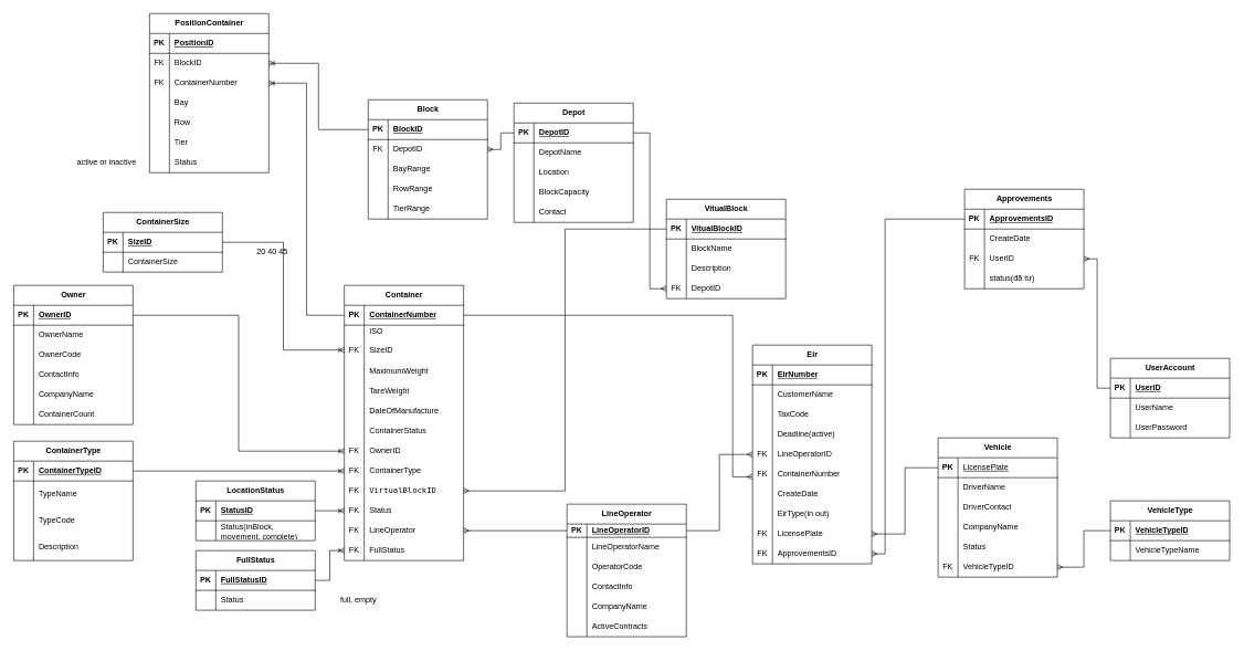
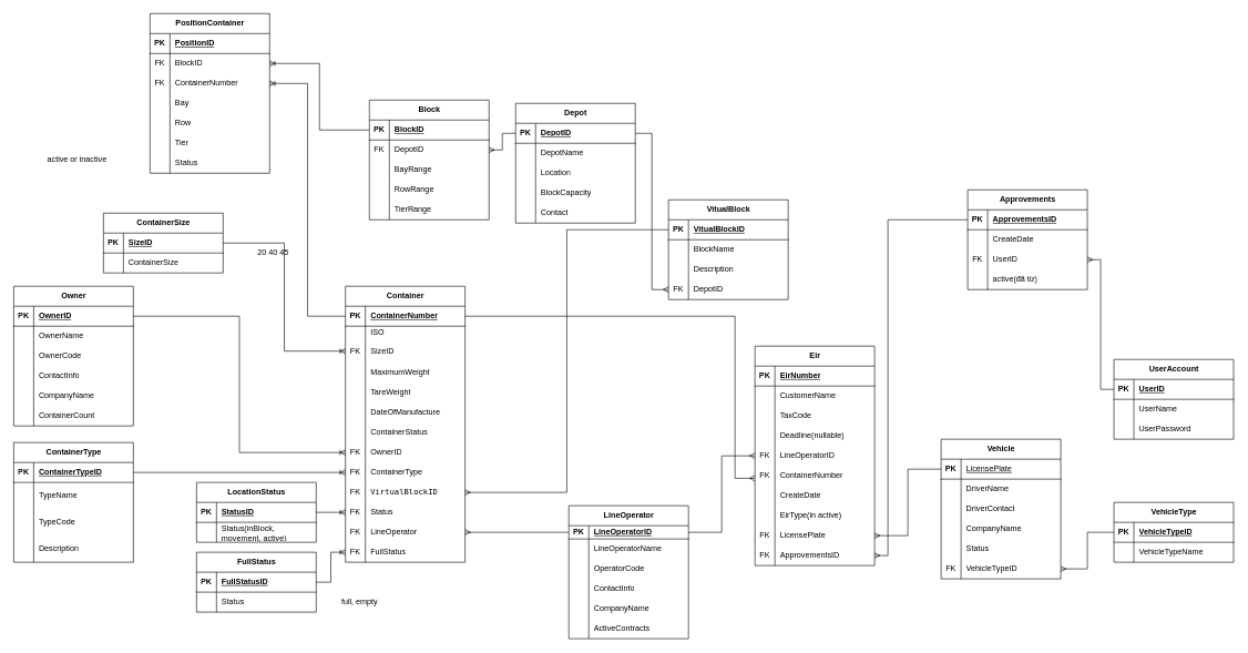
- <mxCell id="256" value="active or inactive" style="text;html=1;align=center;verticalAlign=middle;resizable=0;points=[];autosize=1;strokeColor=none;fillColor=none;" parent="1" vertex="1"><mxGeometry x="105" y="230" width="110" height="30" as="geometry" /></mxCell>
+ <mxCell id="256" value="active or inactive" style="text;html=1;align=center;verticalAlign=middle;resizable=0;points=[];autosize=1;strokeColor=none;fillColor=none;" parent="1" vertex="1"><mxGeometry x="60" y="225" width="110" height="30" as="geometry" /></mxCell>
- <mxCell id="55" value="status(đã từ)" style="shape=partialRectangle;connectable=0;fillColor=none;top=0;left=0;bottom=0;right=0;align=left;spacingLeft=6;overflow=hidden;whiteSpace=wrap;html=1;" parent="53" vertex="1"><mxGeometry x="30" width="150" height="30" as="geometry"><mxRectangle width="150" height="30" as="alternateBounds" /></mxGeometry></mxCell>
+ <mxCell id="55" value="active(đã từ)" style="shape=partialRectangle;connectable=0;fillColor=none;top=0;left=0;bottom=0;right=0;align=left;spacingLeft=6;overflow=hidden;whiteSpace=wrap;html=1;" parent="53" vertex="1"><mxGeometry x="30" width="150" height="30" as="geometry"><mxRectangle width="150" height="30" as="alternateBounds" /></mxGeometry></mxCell>
- <mxCell id="100" value="Deadline(active)" style="shape=partialRectangle;connectable=0;fillColor=none;top=0;left=0;bottom=0;right=0;align=left;spacingLeft=6;overflow=hidden;whiteSpace=wrap;html=1;" parent="98" vertex="1"><mxGeometry x="30" width="150" height="30" as="geometry"><mxRectangle width="150" height="30" as="alternateBounds" /></mxGeometry></mxCell>
+ <mxCell id="100" value="Deadline(nullable)" style="shape=partialRectangle;connectable=0;fillColor=none;top=0;left=0;bottom=0;right=0;align=left;spacingLeft=6;overflow=hidden;whiteSpace=wrap;html=1;" parent="98" vertex="1"><mxGeometry x="30" width="150" height="30" as="geometry"><mxRectangle width="150" height="30" as="alternateBounds" /></mxGeometry></mxCell>
- <mxCell id="112" value="EirType(in out)" style="shape=partialRectangle;connectable=0;fillColor=none;top=0;left=0;bottom=0;right=0;align=left;spacingLeft=6;overflow=hidden;whiteSpace=wrap;html=1;" parent="110" vertex="1"><mxGeometry x="30" width="150" height="30" as="geometry"><mxRectangle width="150" height="30" as="alternateBounds" /></mxGeometry></mxCell>
+ <mxCell id="112" value="EirType(in active)" style="shape=partialRectangle;connectable=0;fillColor=none;top=0;left=0;bottom=0;right=0;align=left;spacingLeft=6;overflow=hidden;whiteSpace=wrap;html=1;" parent="110" vertex="1"><mxGeometry x="30" width="150" height="30" as="geometry"><mxRectangle width="150" height="30" as="alternateBounds" /></mxGeometry></mxCell>
- <mxCell id="194" value="Status(inBlock, movement, complete)" style="shape=partialRectangle;connectable=0;fillColor=none;top=0;left=0;bottom=0;right=0;align=left;spacingLeft=6;overflow=hidden;whiteSpace=wrap;html=1;" parent="192" vertex="1"><mxGeometry x="30" width="150" height="30" as="geometry"><mxRectangle width="150" height="30" as="alternateBounds" /></mxGeometry></mxCell>
+ <mxCell id="194" value="Status(inBlock, movement, active)" style="shape=partialRectangle;connectable=0;fillColor=none;top=0;left=0;bottom=0;right=0;align=left;spacingLeft=6;overflow=hidden;whiteSpace=wrap;html=1;" parent="192" vertex="1"><mxGeometry x="30" width="150" height="30" as="geometry"><mxRectangle width="150" height="30" as="alternateBounds" /></mxGeometry></mxCell>
